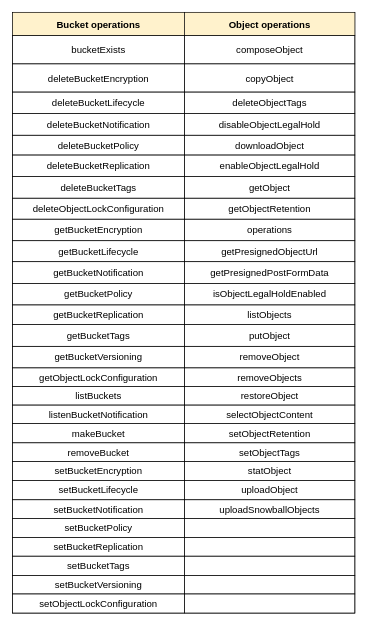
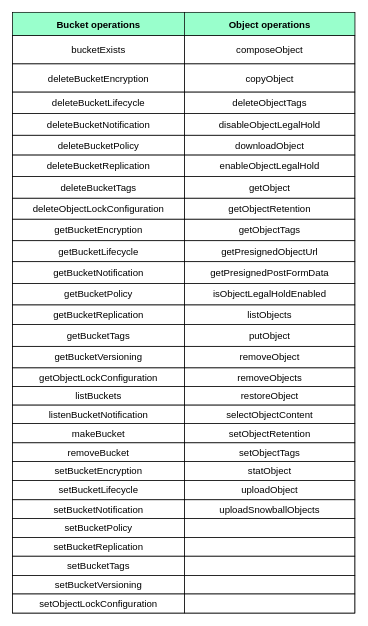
- <mxCell id="4" value="&lt;span style=&quot;font-size: 16px; font-weight: 600;&quot;&gt;Bucket operations&lt;/span&gt;" style="connectable=0;recursiveResize=0;strokeColor=inherit;fillColor=#fff2cc;align=center;whiteSpace=wrap;html=1;fontFamily=Helvetica;fontSize=16;labelBackgroundColor=none;fontColor=#000000;" vertex="1" parent="3"><mxGeometry width="287" height="39" as="geometry"><mxRectangle width="287" height="39" as="alternateBounds" /></mxGeometry></mxCell>
+ <mxCell id="4" value="&lt;span style=&quot;font-size: 16px; font-weight: 600;&quot;&gt;Bucket operations&lt;/span&gt;" style="connectable=0;recursiveResize=0;strokeColor=inherit;fillColor=#99FFCC;align=center;whiteSpace=wrap;html=1;fontFamily=Helvetica;fontSize=16;labelBackgroundColor=none;fontColor=#000000;" vertex="1" parent="3"><mxGeometry width="287" height="39" as="geometry"><mxRectangle width="287" height="39" as="alternateBounds" /></mxGeometry></mxCell>
- <mxCell id="5" value="&lt;span style=&quot;font-size: 16px; font-weight: 600;&quot;&gt;Object operations&lt;/span&gt;" style="connectable=0;recursiveResize=0;strokeColor=inherit;fillColor=#fff2cc;align=center;whiteSpace=wrap;html=1;fontFamily=Helvetica;fontSize=16;labelBackgroundColor=none;fontColor=#000000;" vertex="1" parent="3"><mxGeometry x="287" width="284" height="39" as="geometry"><mxRectangle width="284" height="39" as="alternateBounds" /></mxGeometry></mxCell>
+ <mxCell id="5" value="&lt;span style=&quot;font-size: 16px; font-weight: 600;&quot;&gt;Object operations&lt;/span&gt;" style="connectable=0;recursiveResize=0;strokeColor=inherit;fillColor=#99FFCC;align=center;whiteSpace=wrap;html=1;fontFamily=Helvetica;fontSize=16;labelBackgroundColor=none;fontColor=#000000;" vertex="1" parent="3"><mxGeometry x="287" width="284" height="39" as="geometry"><mxRectangle width="284" height="39" as="alternateBounds" /></mxGeometry></mxCell>
- <mxCell id="32" value="&lt;span style=&quot;font-size: 16px; text-align: start; white-space-collapse: break-spaces;&quot;&gt;operations&lt;/span&gt;" style="connectable=0;recursiveResize=0;strokeColor=inherit;fillColor=none;align=center;whiteSpace=wrap;html=1;fontFamily=Helvetica;fontSize=16;labelBackgroundColor=none;fontColor=#000000;" vertex="1" parent="30"><mxGeometry x="287" width="284" height="36" as="geometry"><mxRectangle width="284" height="36" as="alternateBounds" /></mxGeometry></mxCell>
+ <mxCell id="32" value="&lt;span style=&quot;font-size: 16px; text-align: start; white-space-collapse: break-spaces;&quot;&gt;getObjectTags&lt;/span&gt;" style="connectable=0;recursiveResize=0;strokeColor=inherit;fillColor=none;align=center;whiteSpace=wrap;html=1;fontFamily=Helvetica;fontSize=16;labelBackgroundColor=none;fontColor=#000000;" vertex="1" parent="30"><mxGeometry x="287" width="284" height="36" as="geometry"><mxRectangle width="284" height="36" as="alternateBounds" /></mxGeometry></mxCell>
